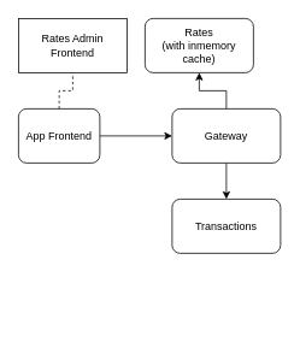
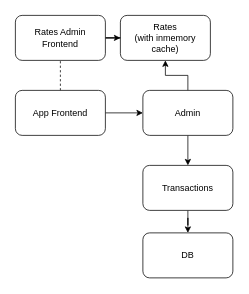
- <mxCell id="13" value="Rates Admin Frontend" style="whiteSpace=wrap;html=1;rounded=0;" parent="1" vertex="1"><mxGeometry x="20" y="20" width="120" height="60" as="geometry" /></mxCell>
+ <mxCell id="13" value="Rates Admin Frontend" style="rounded=1;whiteSpace=wrap;html=1;" parent="1" vertex="1"><mxGeometry x="20" y="20" width="120" height="60" as="geometry" /></mxCell>
+ <mxCell id="12" value="" style="edgeStyle=orthogonalEdgeStyle;rounded=0;orthogonalLoop=1;jettySize=auto;html=1;" parent="1" source="13" target="8" edge="1"><mxGeometry relative="1" as="geometry" /></mxCell>
- <mxCell id="4" value="App Frontend" style="rounded=1;whiteSpace=wrap;html=1;" parent="1" vertex="1"><mxGeometry x="20" y="120" width="90" height="60" as="geometry" /></mxCell>
+ <mxCell id="4" value="App Frontend" style="rounded=1;whiteSpace=wrap;html=1;" parent="1" vertex="1"><mxGeometry x="20" y="120" width="120" height="60" as="geometry" /></mxCell>
- <mxCell id="7" value="Gateway" style="rounded=1;whiteSpace=wrap;html=1;" parent="1" vertex="1"><mxGeometry x="190" y="120" width="120" height="60" as="geometry" /></mxCell>
+ <mxCell id="7" value="Admin" style="rounded=1;whiteSpace=wrap;html=1;" parent="1" vertex="1"><mxGeometry x="190" y="120" width="120" height="60" as="geometry" /></mxCell>
+ <mxCell id="9" value="" style="edgeStyle=orthogonalEdgeStyle;rounded=0;orthogonalLoop=1;jettySize=auto;html=1;" parent="1" source="10" target="11" edge="1"><mxGeometry relative="1" as="geometry" /></mxCell>
+ <mxCell id="11" value="DB" style="rounded=1;whiteSpace=wrap;html=1;" parent="1" vertex="1"><mxGeometry x="190" y="310" width="120" height="60" as="geometry" /></mxCell>
